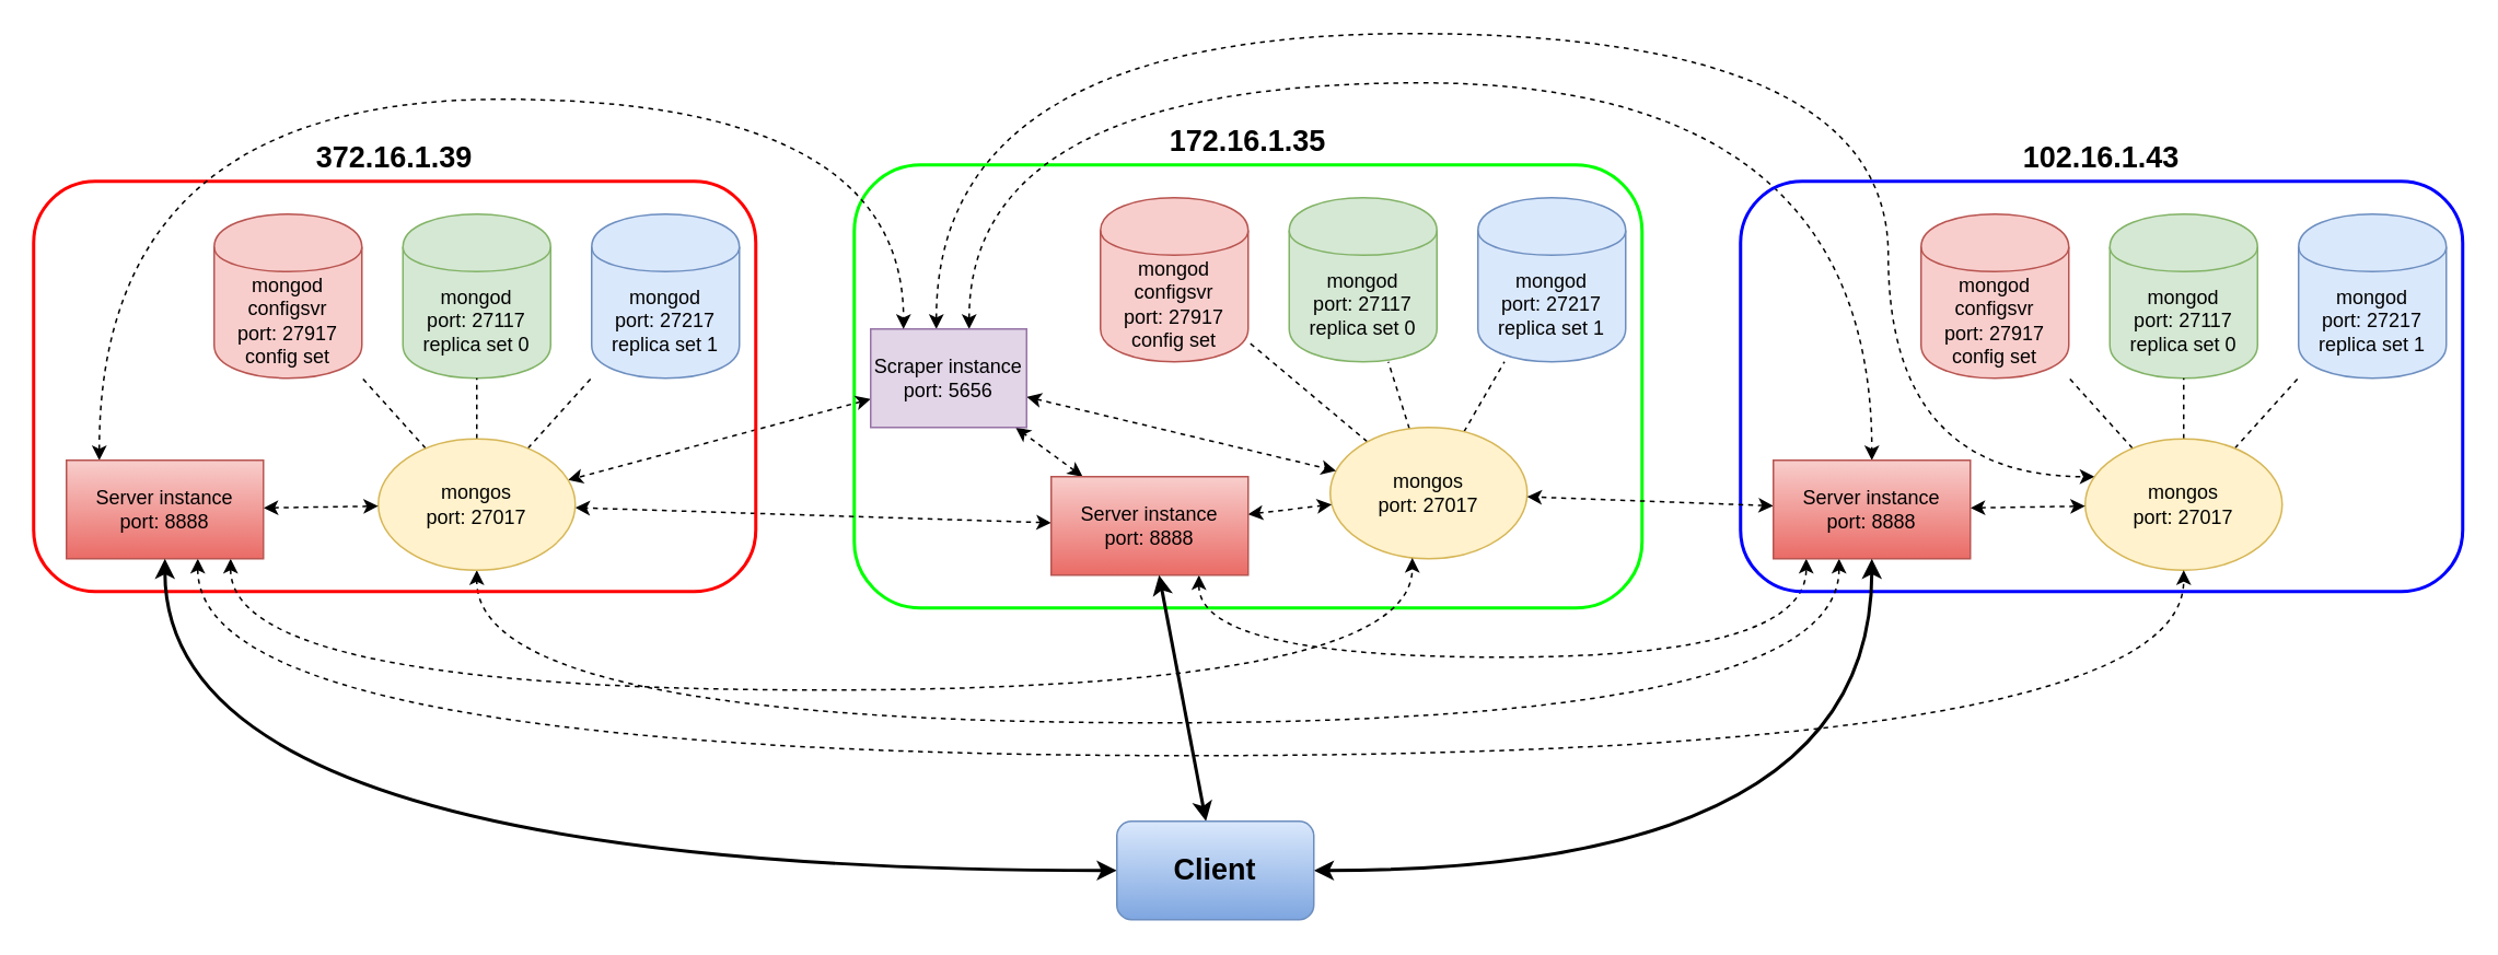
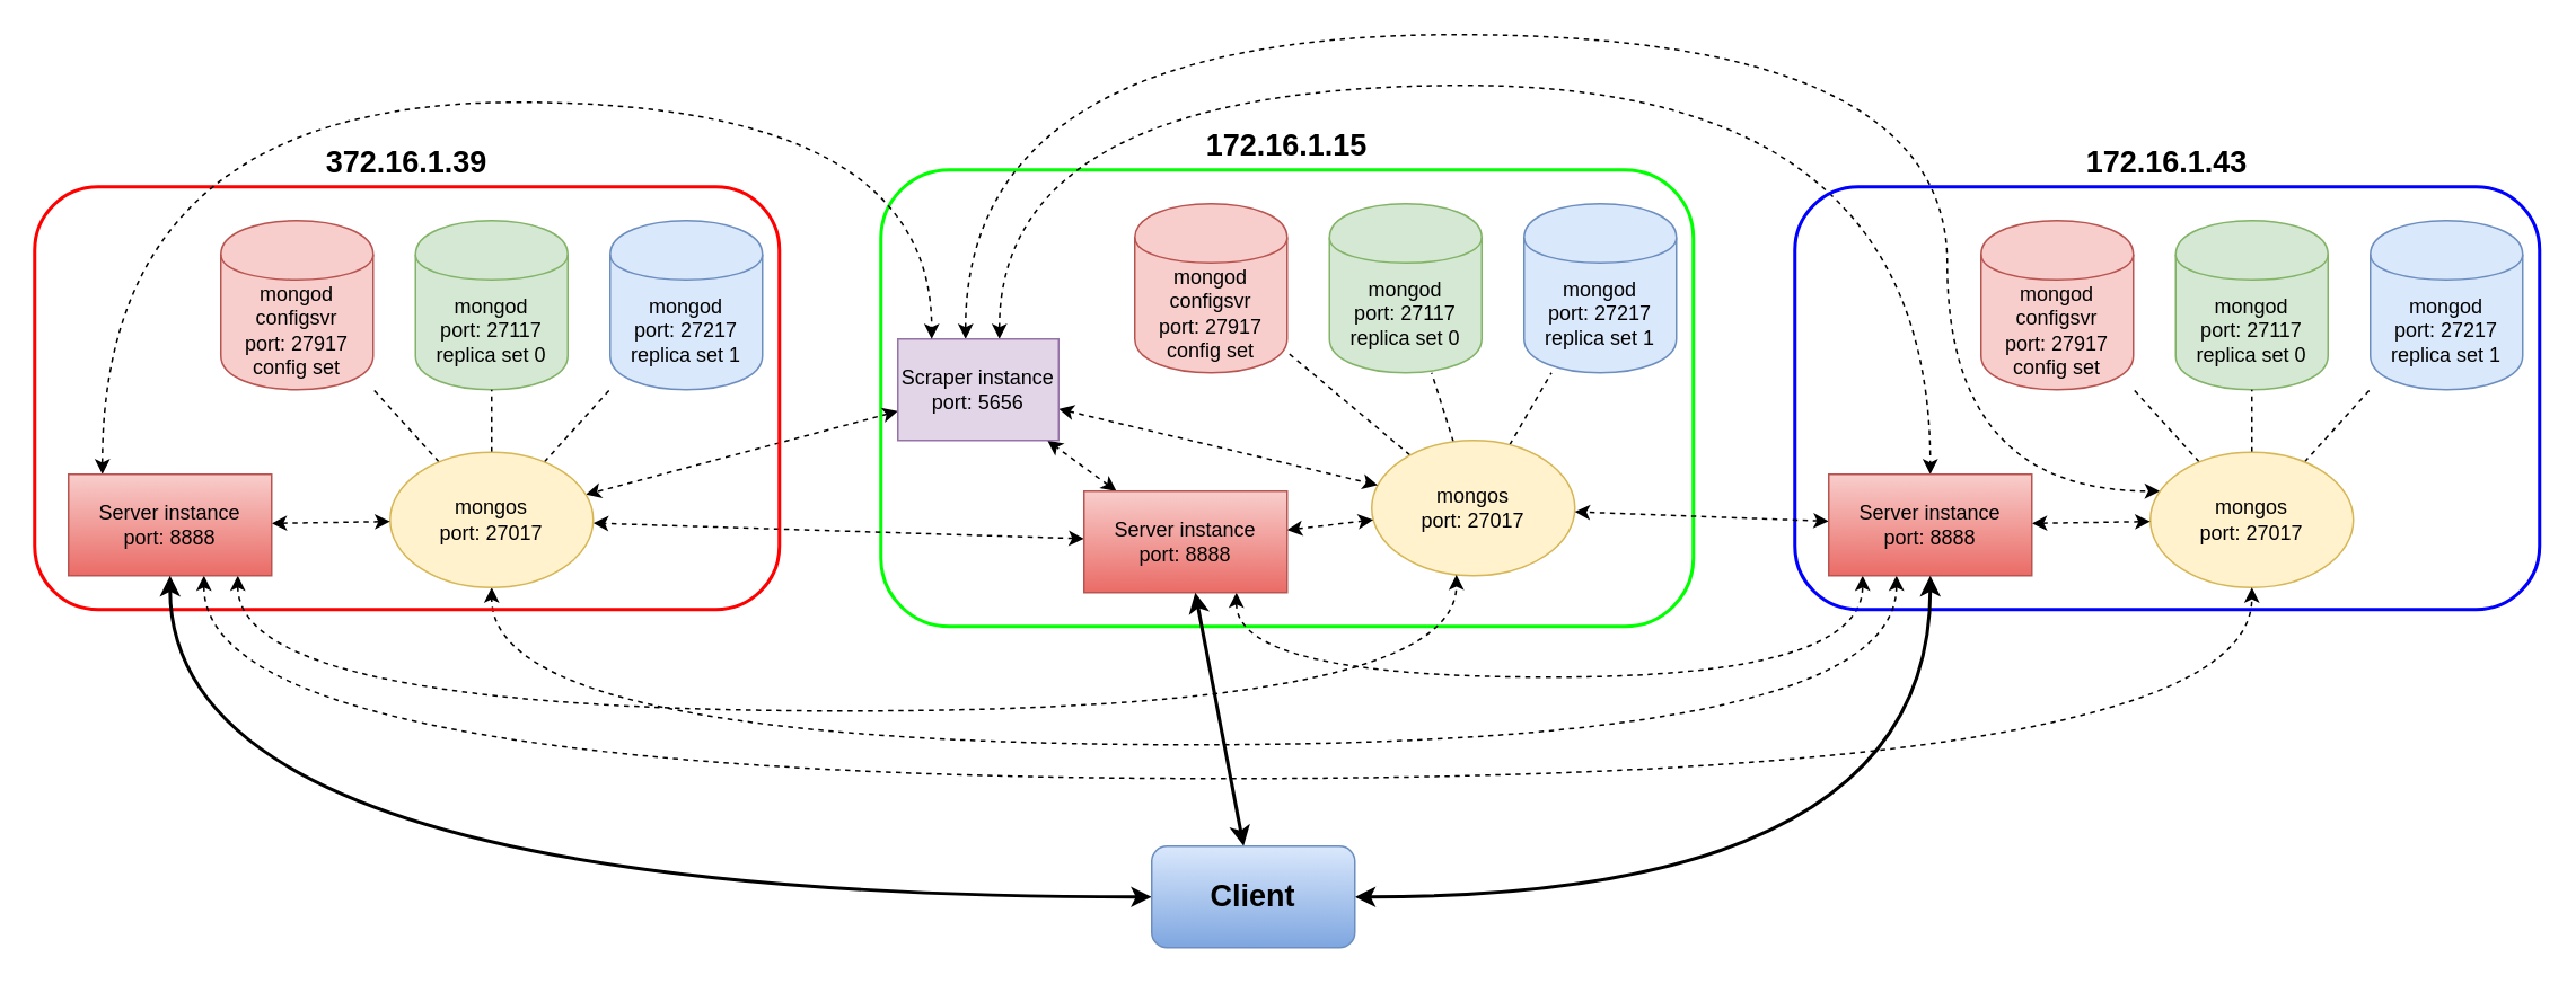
- <mxCell id="2" value="&lt;div style=&quot;font-size: 18px;&quot;&gt;172.16.1.35&lt;/div&gt;" style="rounded=1;whiteSpace=wrap;html=1;labelPosition=center;verticalLabelPosition=top;align=center;verticalAlign=bottom;fillColor=none;fontSize=18;fontStyle=1;strokeColor=#00FF00;strokeWidth=2;" vertex="1" parent="1"><mxGeometry x="520" y="100" width="480" height="270" as="geometry" /></mxCell>
+ <mxCell id="2" value="&lt;div style=&quot;font-size: 18px;&quot;&gt;172.16.1.15&lt;/div&gt;" style="rounded=1;whiteSpace=wrap;html=1;labelPosition=center;verticalLabelPosition=top;align=center;verticalAlign=bottom;fillColor=none;fontSize=18;fontStyle=1;strokeColor=#00FF00;strokeWidth=2;" vertex="1" parent="1"><mxGeometry x="520" y="100" width="480" height="270" as="geometry" /></mxCell>
- <mxCell id="20" value="&lt;div style=&quot;font-size: 18px&quot;&gt;102.16.1.43&lt;/div&gt;" style="rounded=1;whiteSpace=wrap;html=1;labelPosition=center;verticalLabelPosition=top;align=center;verticalAlign=bottom;fillColor=none;fontSize=18;fontStyle=1;strokeColor=#0000FF;strokeWidth=2;perimeterSpacing=0;" vertex="1" parent="1"><mxGeometry x="1060" y="110" width="440" height="250" as="geometry" /></mxCell>
+ <mxCell id="20" value="&lt;div style=&quot;font-size: 18px&quot;&gt;172.16.1.43&lt;/div&gt;" style="rounded=1;whiteSpace=wrap;html=1;labelPosition=center;verticalLabelPosition=top;align=center;verticalAlign=bottom;fillColor=none;fontSize=18;fontStyle=1;strokeColor=#0000FF;strokeWidth=2;perimeterSpacing=0;" vertex="1" parent="1"><mxGeometry x="1060" y="110" width="440" height="250" as="geometry" /></mxCell>
